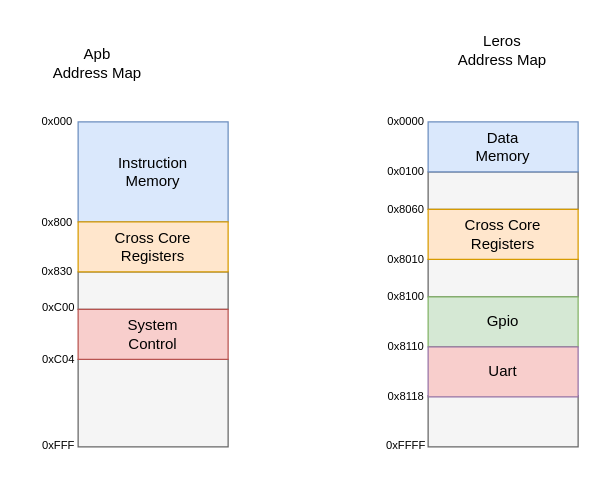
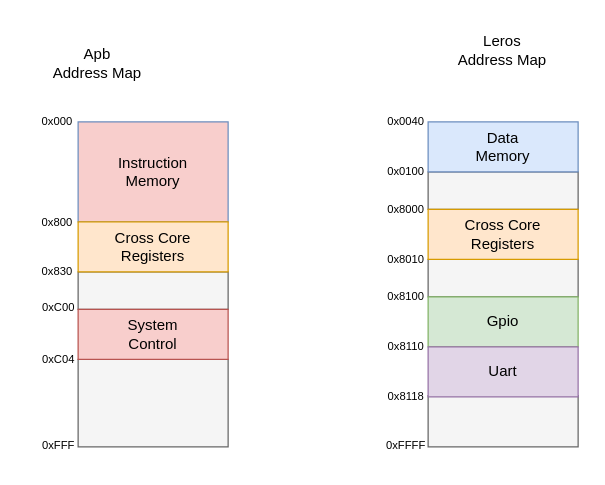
- <mxCell id="15" value="0x0000" style="text;html=1;align=center;verticalAlign=middle;resizable=0;points=[];autosize=1;strokeColor=none;fillColor=none;fontSize=9;" vertex="1" parent="1"><mxGeometry x="299" y="87" width="50" height="20" as="geometry" /></mxCell>
+ <mxCell id="15" value="0x0040" style="text;html=1;align=center;verticalAlign=middle;resizable=0;points=[];autosize=1;strokeColor=none;fillColor=none;fontSize=9;" vertex="1" parent="1"><mxGeometry x="299" y="87" width="50" height="20" as="geometry" /></mxCell>
- <mxCell id="4" value="Instruction&lt;div&gt;Memory&lt;/div&gt;" style="rounded=0;whiteSpace=wrap;html=1;fillColor=#dae8fc;strokeColor=#6c8ebf;" vertex="1" parent="1"><mxGeometry x="62" y="97" width="120" height="80" as="geometry" /></mxCell>
+ <mxCell id="4" value="Instruction&lt;div&gt;Memory&lt;/div&gt;" style="rounded=0;whiteSpace=wrap;html=1;fillColor=#f8cecc;strokeColor=#6c8ebf;" vertex="1" parent="1"><mxGeometry x="62" y="97" width="120" height="80" as="geometry" /></mxCell>
- <mxCell id="17" value="0x8060" style="text;html=1;align=center;verticalAlign=middle;resizable=0;points=[];autosize=1;strokeColor=none;fillColor=none;fontSize=9;" vertex="1" parent="1"><mxGeometry x="299" y="157" width="50" height="20" as="geometry" /></mxCell>
+ <mxCell id="17" value="0x8000" style="text;html=1;align=center;verticalAlign=middle;resizable=0;points=[];autosize=1;strokeColor=none;fillColor=none;fontSize=9;" vertex="1" parent="1"><mxGeometry x="299" y="157" width="50" height="20" as="geometry" /></mxCell>
- <mxCell id="26" value="Uart" style="rounded=0;whiteSpace=wrap;html=1;fillColor=#f8cecc;strokeColor=#9673a6;" vertex="1" parent="1"><mxGeometry x="342" y="277" width="120" height="40" as="geometry" /></mxCell>
+ <mxCell id="26" value="Uart" style="rounded=0;whiteSpace=wrap;html=1;fillColor=#e1d5e7;strokeColor=#9673a6;" vertex="1" parent="1"><mxGeometry x="342" y="277" width="120" height="40" as="geometry" /></mxCell>
